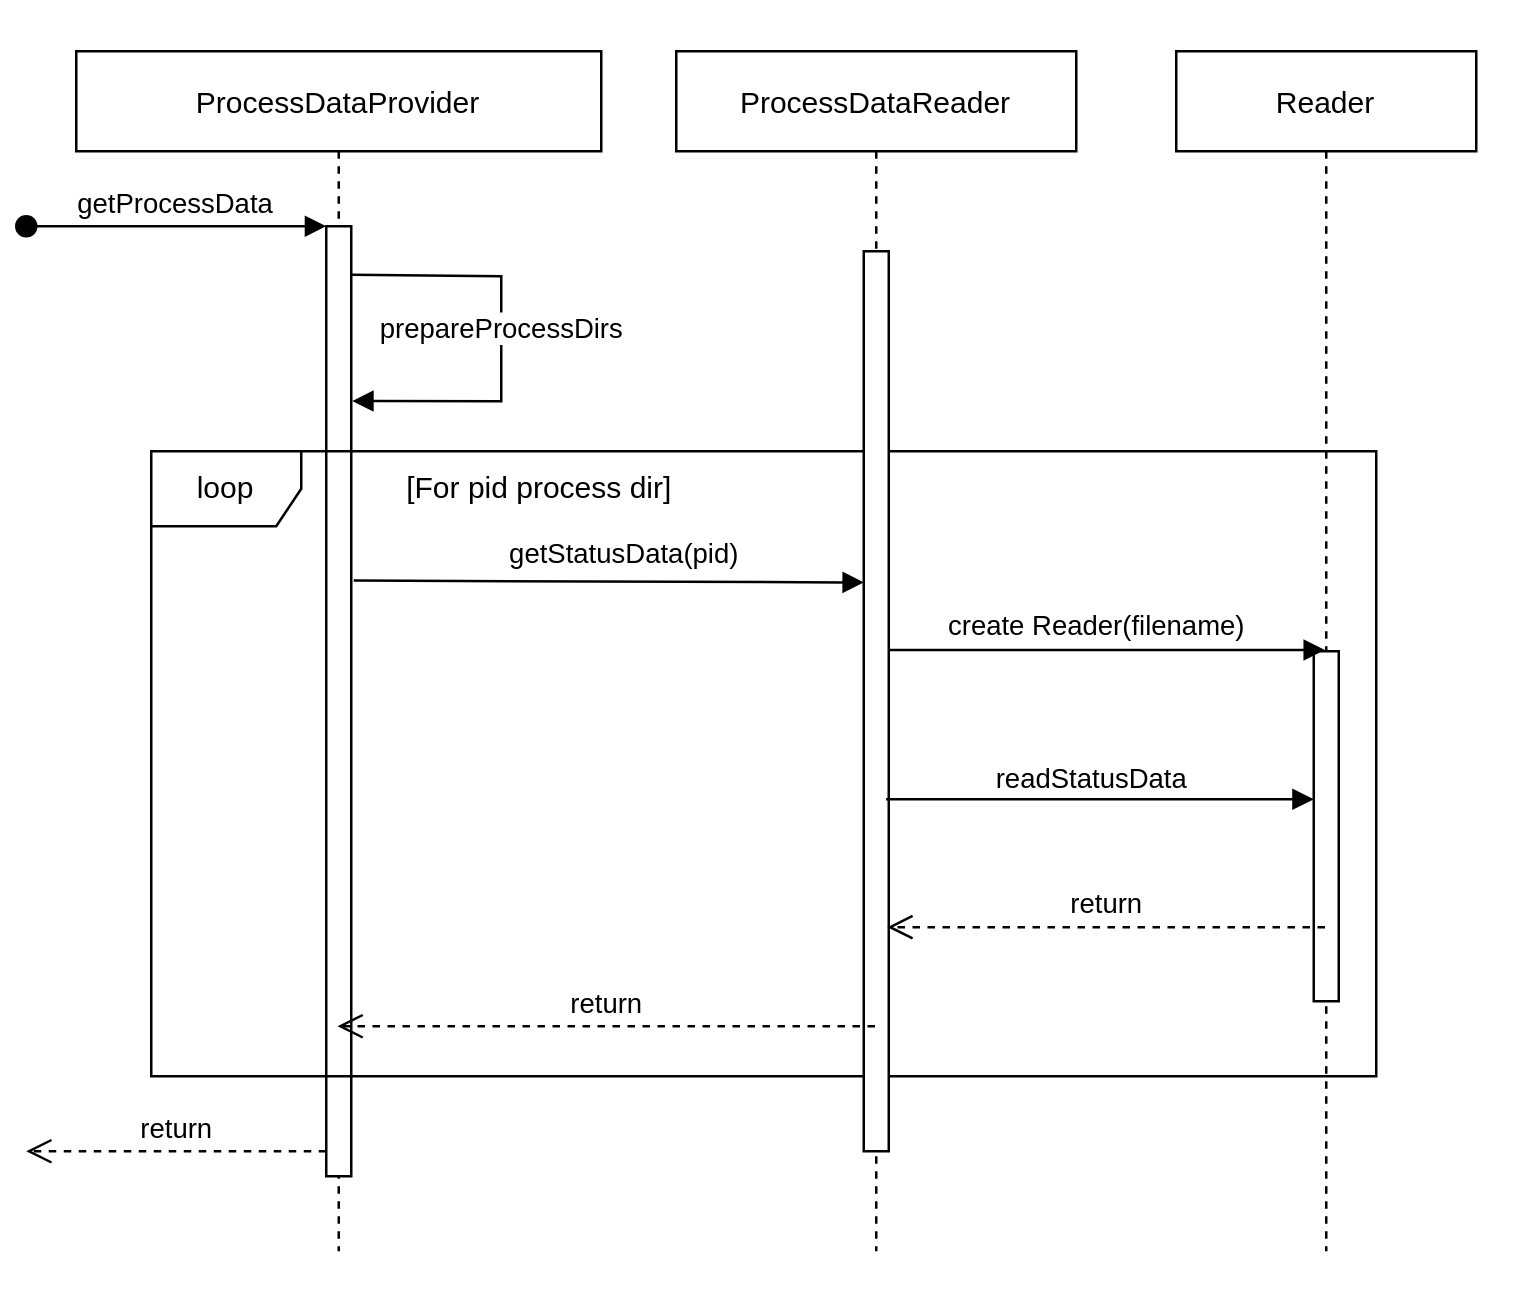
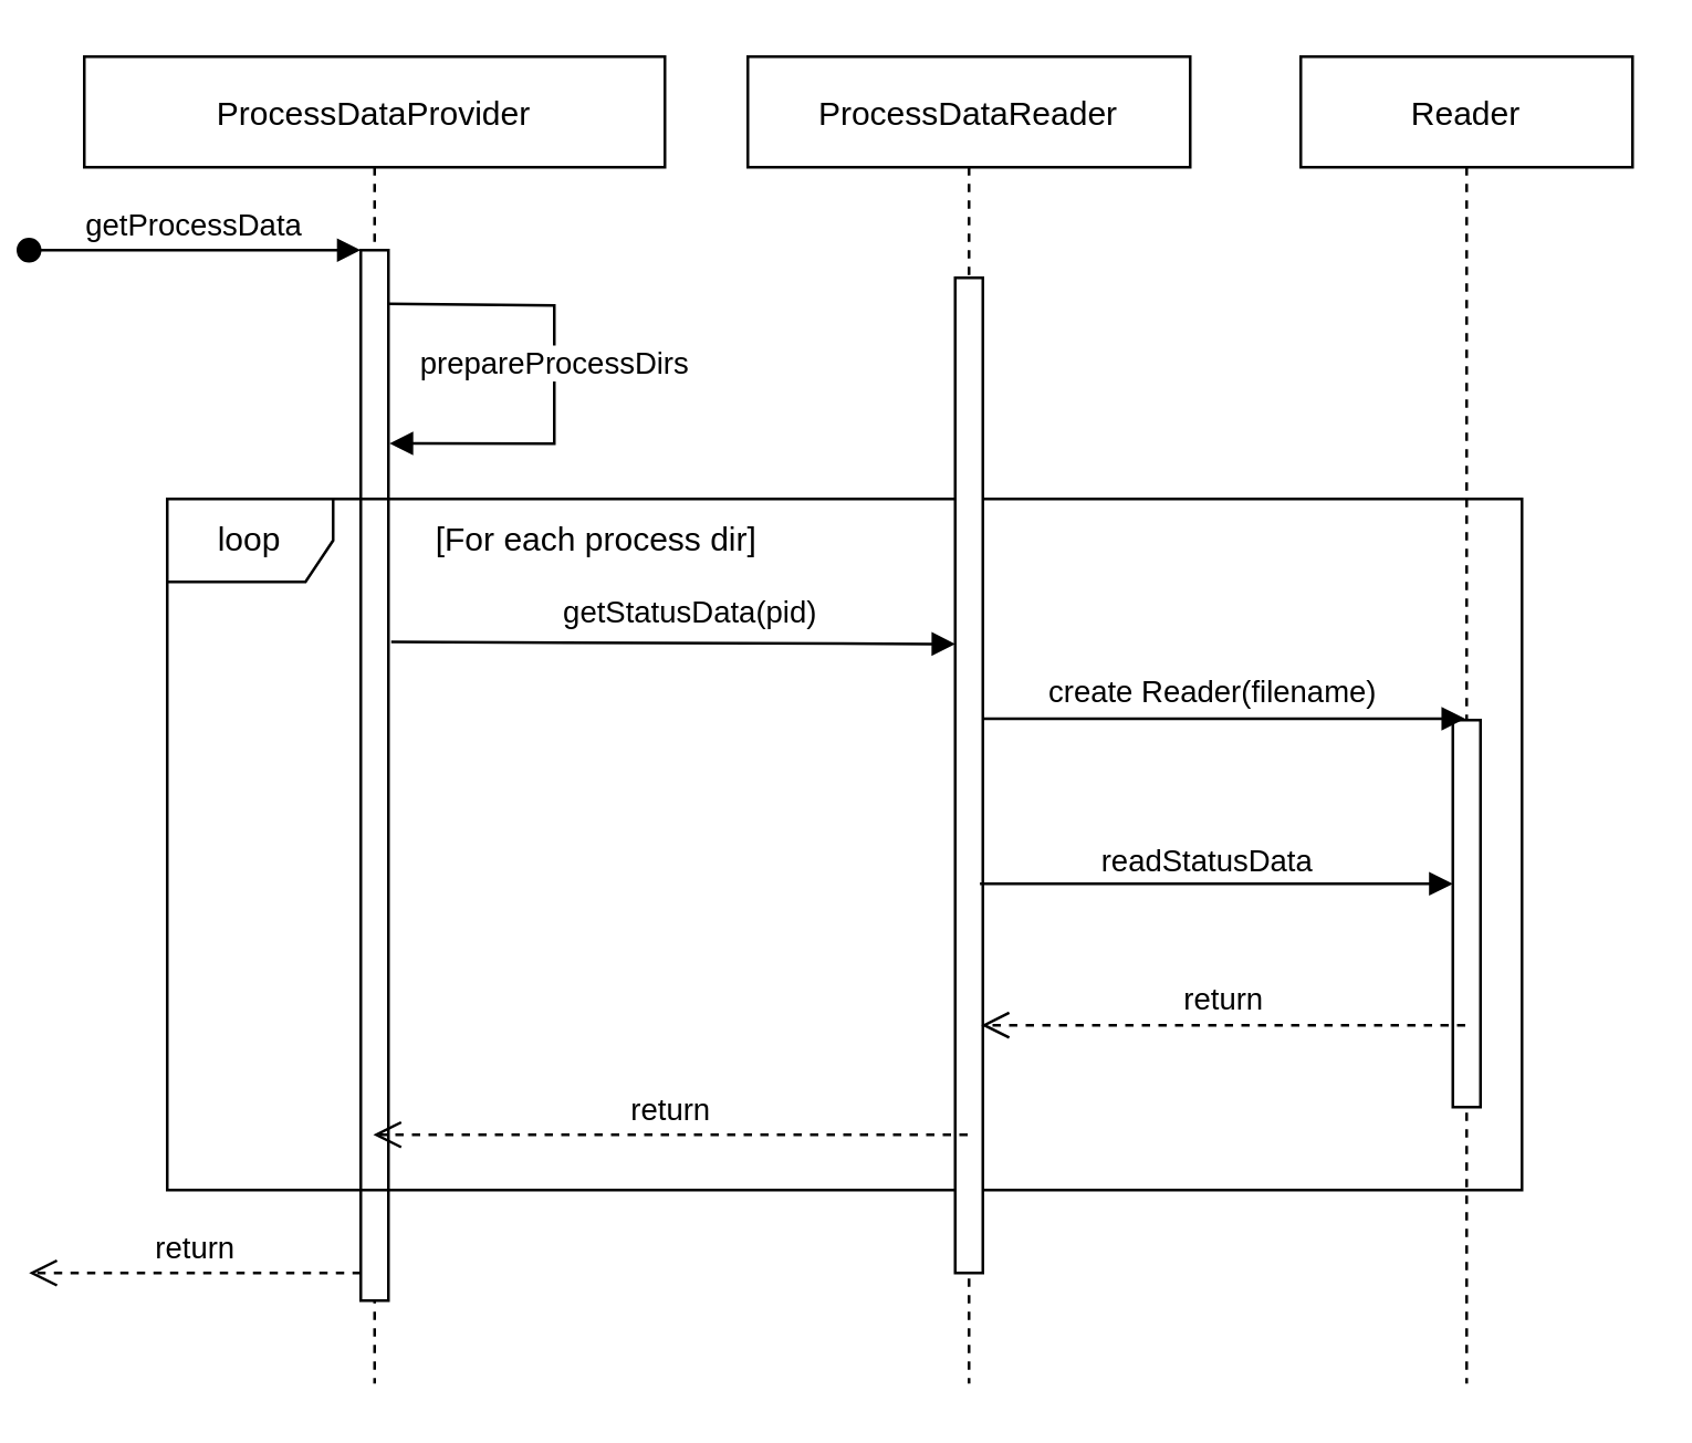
- <mxCell id="7" value="[For pid process dir]" style="text;html=1;resizable=0;autosize=1;align=center;verticalAlign=middle;points=[];fillColor=none;strokeColor=none;rounded=0;" vertex="1" parent="2"><mxGeometry x="110" y="160" width="150" height="30" as="geometry" /></mxCell>
+ <mxCell id="7" value="[For each process dir]" style="text;html=1;resizable=0;autosize=1;align=center;verticalAlign=middle;points=[];fillColor=none;strokeColor=none;rounded=0;" vertex="1" parent="2"><mxGeometry x="110" y="160" width="150" height="30" as="geometry" /></mxCell>
